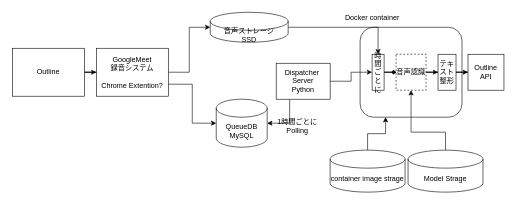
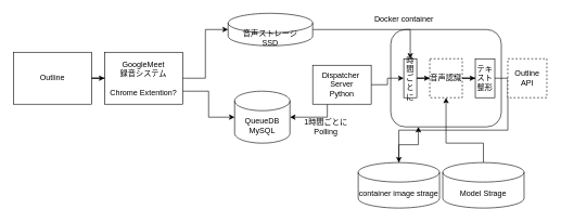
- <mxCell id="9" style="edgeStyle=orthogonalEdgeStyle;rounded=0;orthogonalLoop=1;jettySize=auto;html=1;exitX=1;exitY=0.5;exitDx=0;exitDy=0;endArrow=diamond;" edge="1" parent="1" source="10" target="14"><mxGeometry relative="1" as="geometry" /></mxCell>
+ <mxCell id="9" style="edgeStyle=orthogonalEdgeStyle;rounded=0;orthogonalLoop=1;jettySize=auto;html=1;exitX=1;exitY=0.5;exitDx=0;exitDy=0;" edge="1" parent="1" source="10" target="14"><mxGeometry relative="1" as="geometry" /></mxCell>
- <mxCell id="11" style="edgeStyle=orthogonalEdgeStyle;rounded=0;orthogonalLoop=1;jettySize=auto;html=1;exitX=1;exitY=0.5;exitDx=0;exitDy=0;" edge="1" parent="1" source="12" target="18"><mxGeometry relative="1" as="geometry" /></mxCell>
+ <mxCell id="11" style="edgeStyle=orthogonalEdgeStyle;rounded=0;orthogonalLoop=1;jettySize=auto;html=1;exitX=1;exitY=0.5;exitDx=0;exitDy=0;" edge="1" parent="1" source="12" target="17"><mxGeometry relative="1" as="geometry" /></mxCell>
- <mxCell id="18" value="Outline&lt;br&gt;API" style="rounded=0;whiteSpace=wrap;html=1;" vertex="1" parent="1"><mxGeometry x="780" y="90" width="60" height="60" as="geometry" /></mxCell>
+ <mxCell id="18" value="Outline&lt;br&gt;API" style="rounded=0;whiteSpace=wrap;html=1;dashed=1;" vertex="1" parent="1"><mxGeometry x="780" y="90" width="60" height="60" as="geometry" /></mxCell>
- <mxCell id="3" value="Dispatcher&amp;nbsp;&lt;br&gt;Server&lt;br&gt;Python" style="rounded=0;whiteSpace=wrap;html=1;" vertex="1" parent="1"><mxGeometry x="460" y="105" width="90" height="60" as="geometry" /></mxCell>
+ <mxCell id="3" value="Dispatcher&amp;nbsp;&lt;br&gt;Server&lt;br&gt;Python" style="rounded=0;whiteSpace=wrap;html=1;" vertex="1" parent="1"><mxGeometry x="480" y="100" width="90" height="60" as="geometry" /></mxCell>
- <mxCell id="6" value="QueueDB&lt;br&gt;MySQL" style="shape=cylinder3;whiteSpace=wrap;html=1;boundedLbl=1;backgroundOutline=1;size=15;" vertex="1" parent="1"><mxGeometry x="360" y="165" width="85" height="80" as="geometry" /></mxCell>
+ <mxCell id="6" value="QueueDB&lt;br&gt;MySQL" style="shape=cylinder3;whiteSpace=wrap;html=1;boundedLbl=1;backgroundOutline=1;size=15;" vertex="1" parent="1"><mxGeometry x="360" y="140" width="85" height="80" as="geometry" /></mxCell>
- <mxCell id="4" value="1時間ごとに&lt;br&gt;Polling" style="text;html=1;align=center;verticalAlign=middle;resizable=0;points=[];autosize=1;strokeColor=none;fillColor=none;" vertex="1" parent="1"><mxGeometry x="455" y="195" width="80" height="30" as="geometry" /></mxCell>
+ <mxCell id="4" value="1時間ごとに&lt;br&gt;Polling" style="text;html=1;align=center;verticalAlign=middle;resizable=0;points=[];autosize=1;strokeColor=none;fillColor=none;" vertex="1" parent="1"><mxGeometry x="460" y="180" width="80" height="30" as="geometry" /></mxCell>
